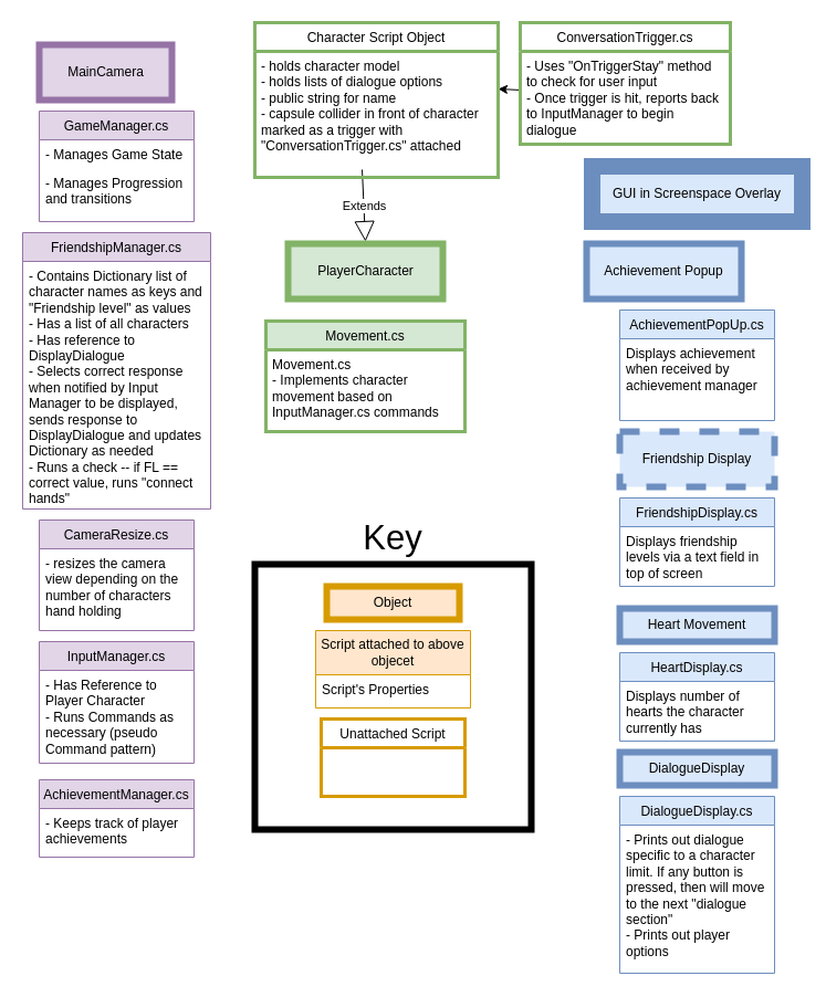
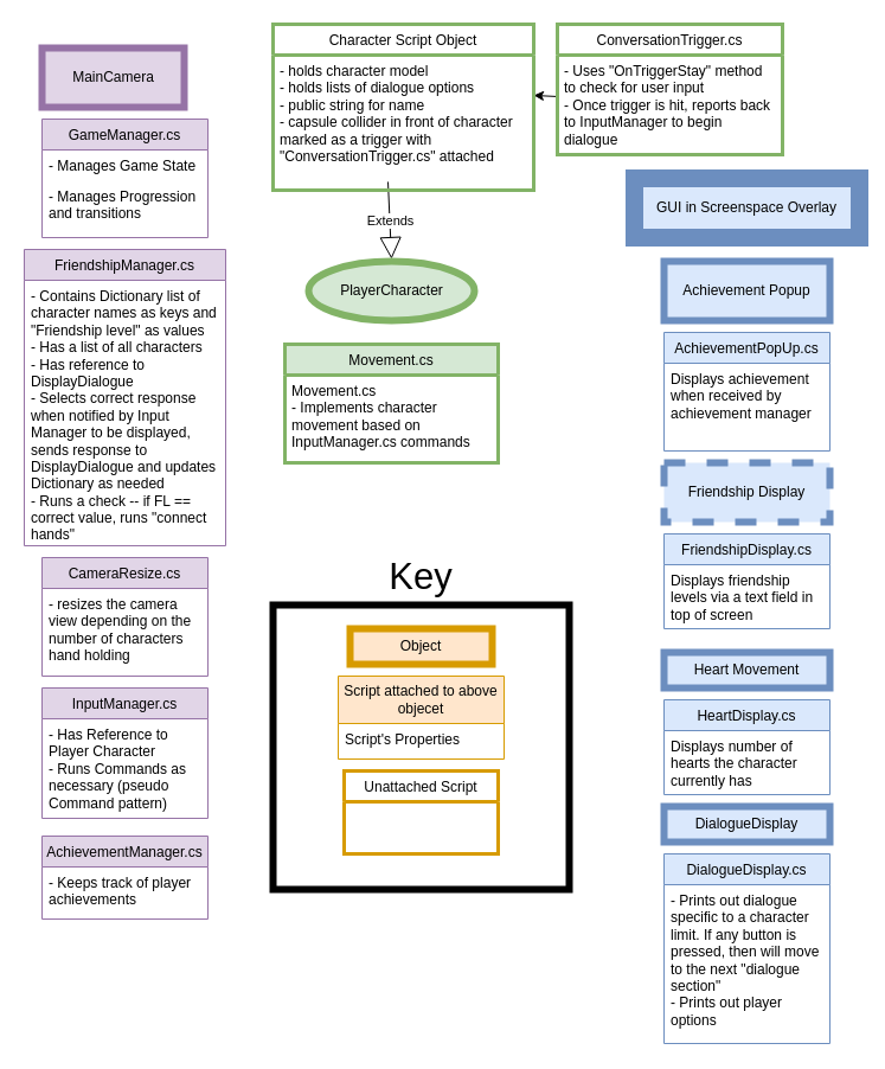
- <mxCell id="13" value="PlayerCharacter" style="html=1;fillColor=#d5e8d4;strokeColor=#82b366;perimeterSpacing=16;rounded=0;shadow=0;strokeWidth=6;" vertex="1" parent="1"><mxGeometry x="260" y="220" width="140" height="50" as="geometry" /></mxCell>
+ <mxCell id="13" value="PlayerCharacter" style="ellipse;html=1;fillColor=#d5e8d4;strokeColor=#82b366;perimeterSpacing=16;shadow=0;strokeWidth=6;" vertex="1" parent="1"><mxGeometry x="260" y="220" width="140" height="50" as="geometry" /></mxCell>
- <mxCell id="22" value="Achievement Popup" style="html=1;fillColor=#dae8fc;strokeColor=#6c8ebf;perimeterSpacing=16;rounded=0;shadow=0;strokeWidth=6;whiteSpace=wrap;" vertex="1" parent="1"><mxGeometry x="530" y="220" width="140" height="50" as="geometry" /></mxCell>
+ <mxCell id="22" value="Achievement Popup" style="html=1;fillColor=#dae8fc;strokeColor=#6c8ebf;perimeterSpacing=16;rounded=0;shadow=0;strokeWidth=6;whiteSpace=wrap;" vertex="1" parent="1"><mxGeometry x="560" y="220" width="140" height="50" as="geometry" /></mxCell>
